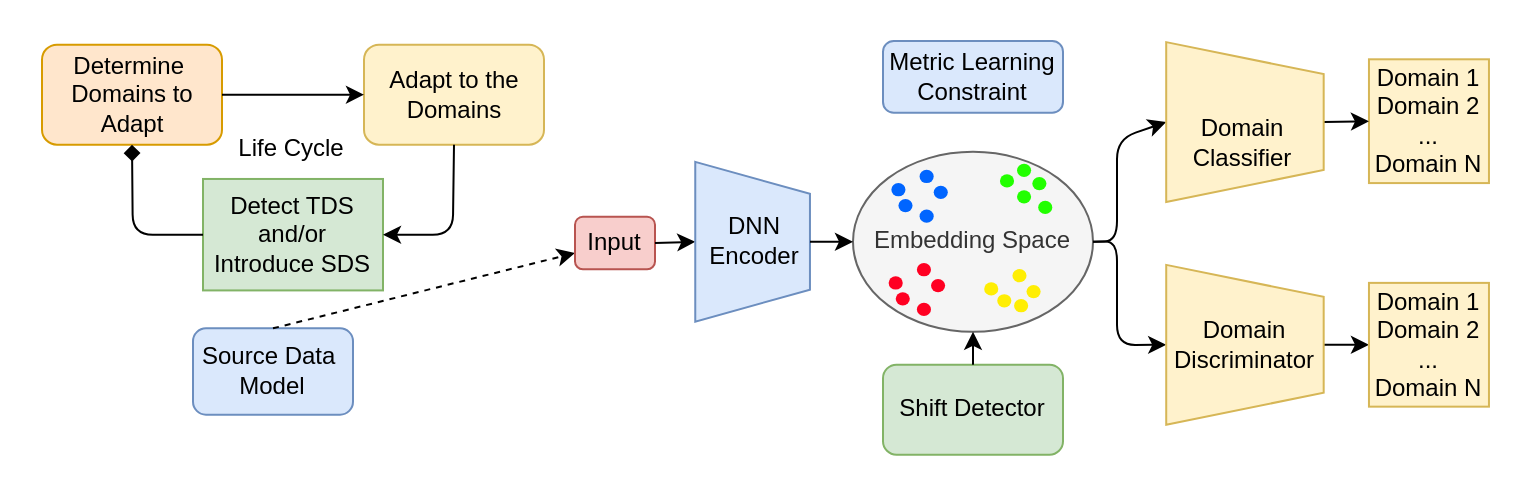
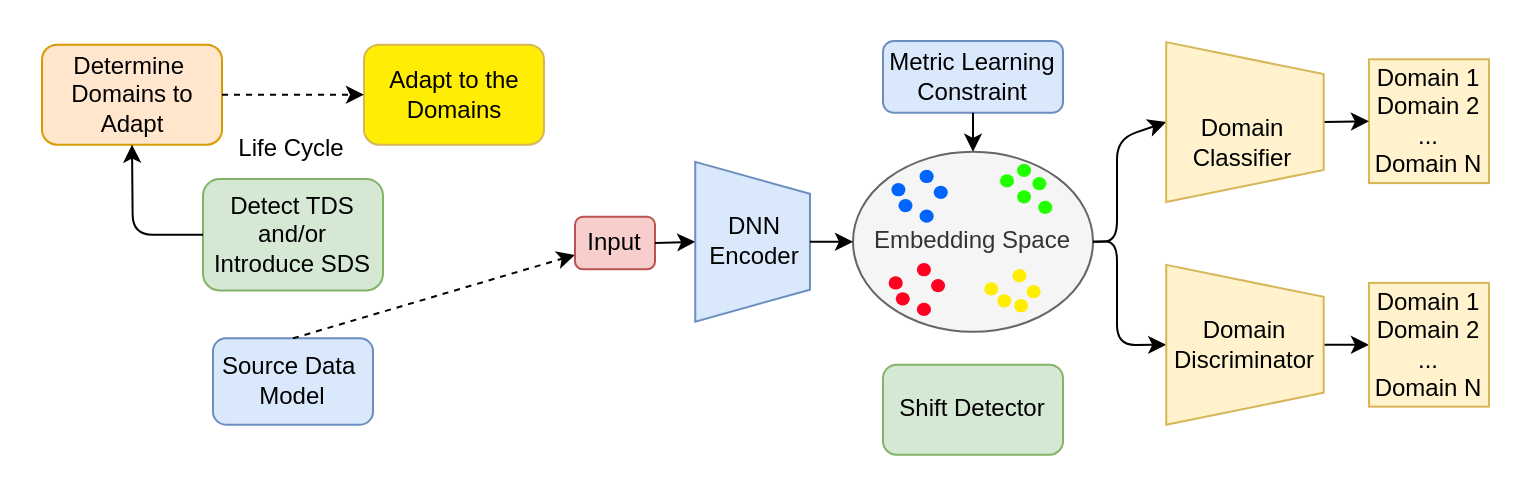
- <mxCell id="9" value="" style="endArrow=classic;html=1;exitX=1;exitY=0.5;exitDx=0;exitDy=0;entryX=0;entryY=0.5;entryDx=0;entryDy=0;" parent="3" source="5" target="6" edge="1"><mxGeometry width="50" height="50" relative="1" as="geometry"><mxPoint x="57.671" y="86.364" as="sourcePoint" /><mxPoint x="102.116" y="43.182" as="targetPoint" /></mxGeometry></mxCell>
+ <mxCell id="9" value="" style="endArrow=classic;html=1;exitX=1;exitY=0.5;exitDx=0;exitDy=0;entryX=0;entryY=0.5;entryDx=0;entryDy=0;dashed=1;" parent="3" source="5" target="6" edge="1"><mxGeometry width="50" height="50" relative="1" as="geometry"><mxPoint x="57.671" y="86.364" as="sourcePoint" /><mxPoint x="102.116" y="43.182" as="targetPoint" /></mxGeometry></mxCell>
- <mxCell id="6" value="&lt;span&gt;Adapt to the Domains&lt;/span&gt;" style="rounded=1;whiteSpace=wrap;html=1;fillColor=#fff2cc;strokeColor=#d6b656;" parent="3" vertex="1"><mxGeometry x="155.5" width="90" height="50" as="geometry" /></mxCell>
+ <mxCell id="6" value="&lt;span&gt;Adapt to the Domains&lt;/span&gt;" style="rounded=1;whiteSpace=wrap;html=1;fillColor=#ffee03;strokeColor=#d6b656;" parent="3" vertex="1"><mxGeometry x="155.5" width="90" height="50" as="geometry" /></mxCell>
+ <mxCell id="39" value="" style="endArrow=classic;html=1;exitX=0.5;exitY=1;exitDx=0;exitDy=0;entryX=0.5;entryY=0;entryDx=0;entryDy=0;" parent="1" source="18" target="13" edge="1"><mxGeometry width="50" height="50" relative="1" as="geometry"><mxPoint x="456" y="160" as="sourcePoint" /><mxPoint x="506" y="110" as="targetPoint" /></mxGeometry></mxCell>
- <mxCell id="8" value="" style="endArrow=diamond;html=1;exitX=0;exitY=0.5;exitDx=0;exitDy=0;entryX=0.5;entryY=1;entryDx=0;entryDy=0;" parent="3" source="4" target="5" edge="1"><mxGeometry width="50" height="50" relative="1" as="geometry"><mxPoint x="57.671" y="86.364" as="sourcePoint" /><mxPoint x="102.116" y="43.182" as="targetPoint" /><Array as="points"><mxPoint x="39.893" y="95" /></Array></mxGeometry></mxCell>
+ <mxCell id="8" value="" style="endArrow=classic;html=1;exitX=0;exitY=0.5;exitDx=0;exitDy=0;entryX=0.5;entryY=1;entryDx=0;entryDy=0;" parent="3" source="4" target="5" edge="1"><mxGeometry width="50" height="50" relative="1" as="geometry"><mxPoint x="57.671" y="86.364" as="sourcePoint" /><mxPoint x="102.116" y="43.182" as="targetPoint" /><Array as="points"><mxPoint x="39.893" y="95" /></Array></mxGeometry></mxCell>
- <mxCell id="10" value="" style="endArrow=classic;html=1;exitX=0.5;exitY=1;exitDx=0;exitDy=0;entryX=1;entryY=0.5;entryDx=0;entryDy=0;" parent="3" source="6" target="4" edge="1"><mxGeometry width="50" height="50" relative="1" as="geometry"><mxPoint x="57.671" y="86.364" as="sourcePoint" /><mxPoint x="102.116" y="43.182" as="targetPoint" /><Array as="points"><mxPoint x="199.893" y="95" /></Array></mxGeometry></mxCell>
- <mxCell id="4" value="Detect TDS&lt;br&gt;and/or&lt;br&gt;Introduce SDS" style="whiteSpace=wrap;html=1;fillColor=#d5e8d4;strokeColor=#82b366;rounded=0;" parent="3" vertex="1"><mxGeometry x="75" y="67.14" width="90" height="55.73" as="geometry" /></mxCell>
+ <mxCell id="4" value="Detect TDS&lt;br&gt;and/or&lt;br&gt;Introduce SDS" style="rounded=1;whiteSpace=wrap;html=1;fillColor=#d5e8d4;strokeColor=#82b366;" parent="3" vertex="1"><mxGeometry x="75" y="67.14" width="90" height="55.73" as="geometry" /></mxCell>
- <mxCell id="47" value="" style="endArrow=classic;html=1;exitX=0.5;exitY=0;exitDx=0;exitDy=0;entryX=0.5;entryY=1;entryDx=0;entryDy=0;" parent="1" source="46" target="13" edge="1"><mxGeometry width="50" height="50" relative="1" as="geometry"><mxPoint x="498" y="190" as="sourcePoint" /><mxPoint x="548" y="140" as="targetPoint" /></mxGeometry></mxCell>
- <mxCell id="7" value="Source Data&amp;nbsp;&lt;br&gt;Model" style="rounded=1;whiteSpace=wrap;html=1;fillColor=#dae8fc;strokeColor=#6c8ebf;" parent="3" vertex="1"><mxGeometry x="70" y="141.818" width="80" height="43.182" as="geometry" /></mxCell>
+ <mxCell id="7" value="Source Data&amp;nbsp;&lt;br&gt;Model" style="rounded=1;whiteSpace=wrap;html=1;fillColor=#dae8fc;strokeColor=#6c8ebf;" parent="3" vertex="1"><mxGeometry x="80" y="146.818" width="80" height="43.182" as="geometry" /></mxCell>
